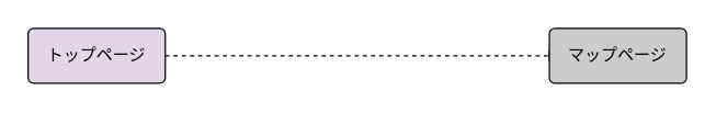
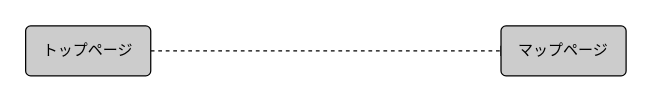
- <mxCell id="3" value="トップページ" style="rounded=1;arcSize=10;whiteSpace=wrap;html=1;align=center;fillColor=#e1d5e7;strokeColor=#000000;fontColor=#000000;" vertex="1" parent="1"><mxGeometry x="20" y="20" width="100" height="40" as="geometry" /></mxCell>
+ <mxCell id="3" value="トップページ" style="rounded=1;arcSize=10;whiteSpace=wrap;html=1;align=center;fillColor=#CCCCCC;strokeColor=#000000;fontColor=#000000;" vertex="1" parent="1"><mxGeometry x="20" y="20" width="100" height="40" as="geometry" /></mxCell>
